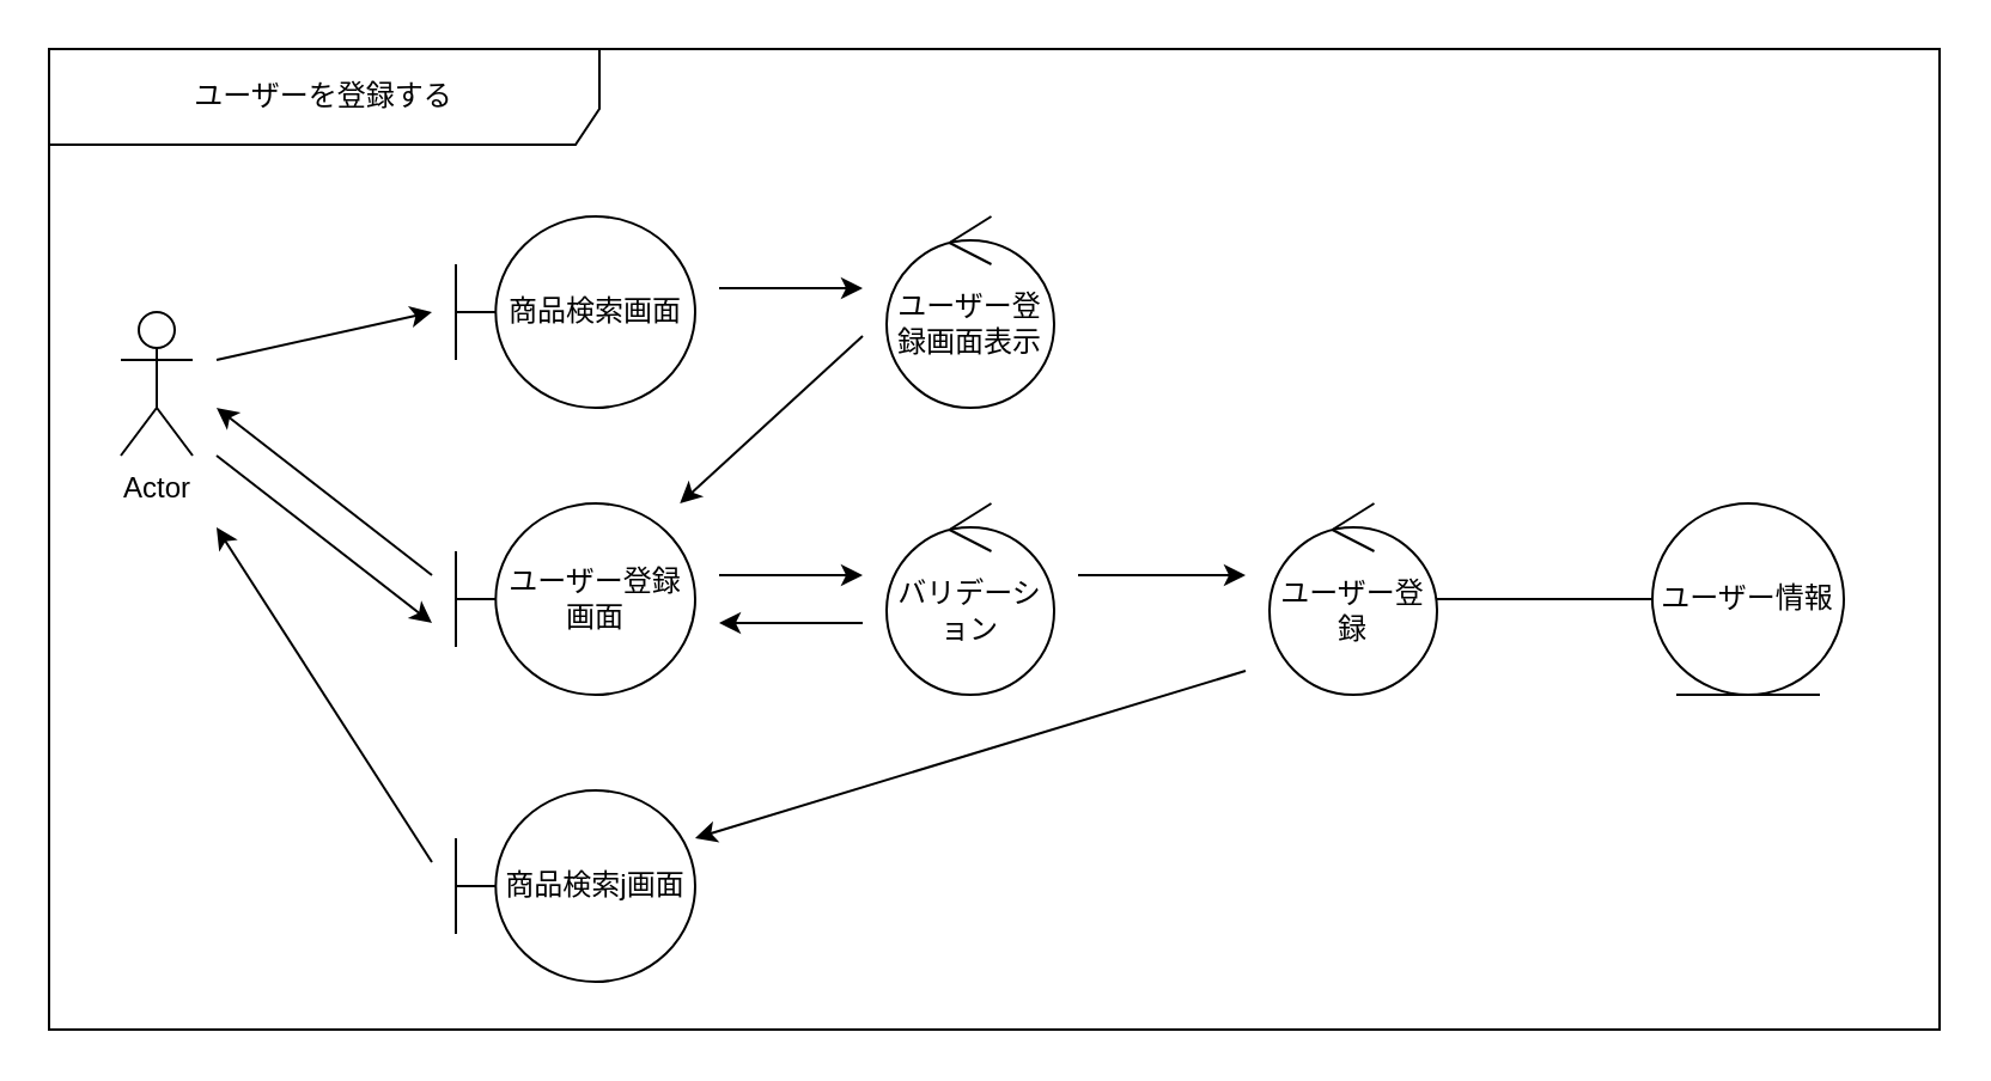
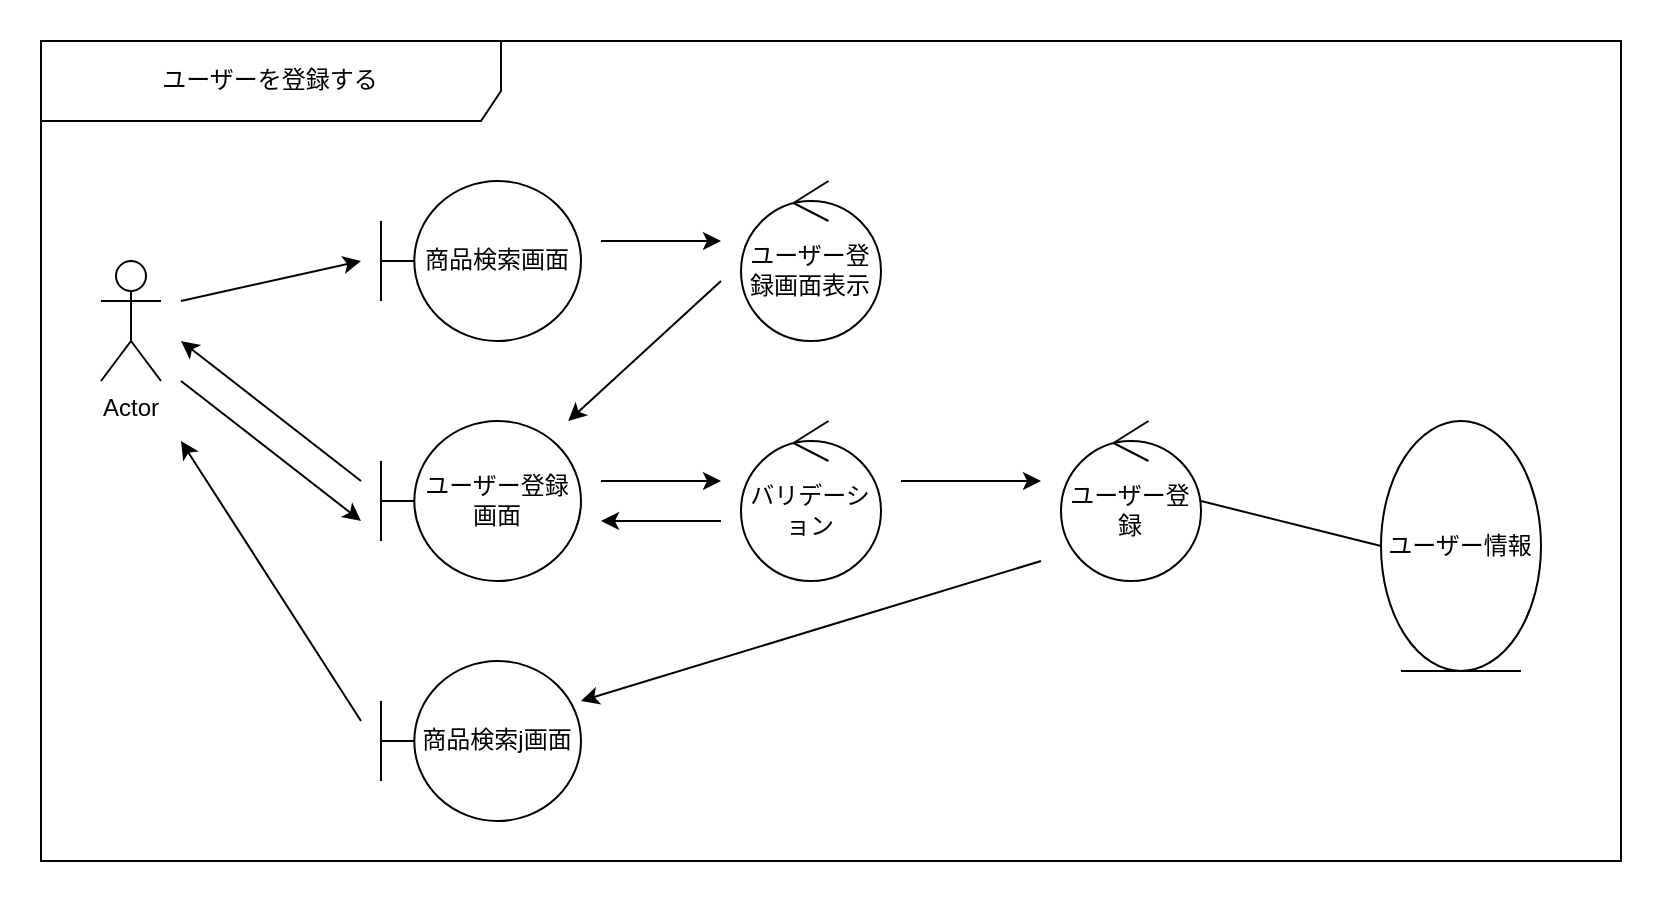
- <mxCell id="8" value="ユーザー情報" style="ellipse;shape=umlEntity;whiteSpace=wrap;html=1;" vertex="1" parent="1"><mxGeometry x="690" y="210" width="80" height="80" as="geometry" /></mxCell>
+ <mxCell id="8" value="ユーザー情報" style="ellipse;shape=umlEntity;whiteSpace=wrap;html=1;" vertex="1" parent="1"><mxGeometry x="690" y="210" width="80" height="125" as="geometry" /></mxCell>
